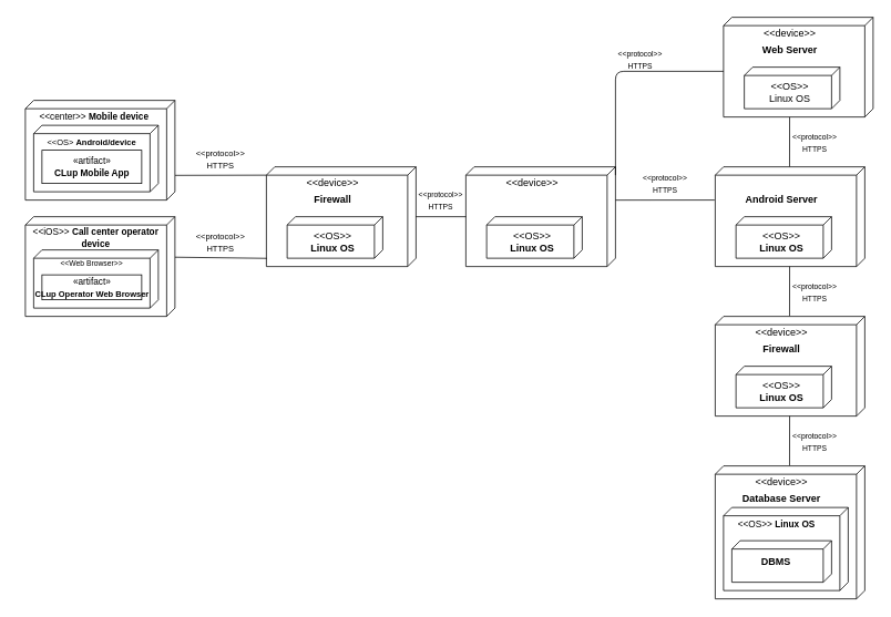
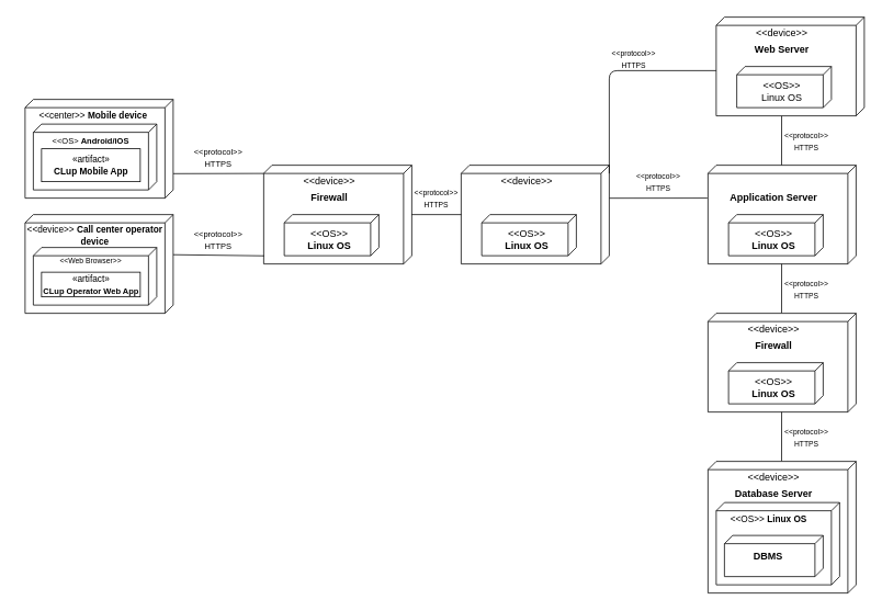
- <mxCell id="5" value="&lt;font style=&quot;font-size: 10px&quot;&gt;&amp;lt;&amp;lt;OS&amp;gt; &lt;b&gt;Android/device&lt;/b&gt;&lt;/font&gt;" style="text;html=1;strokeColor=none;fillColor=none;align=center;verticalAlign=middle;whiteSpace=wrap;rounded=0;" parent="2" vertex="1"><mxGeometry x="10" y="40" width="140" height="20" as="geometry" /></mxCell>
+ <mxCell id="5" value="&lt;font style=&quot;font-size: 10px&quot;&gt;&amp;lt;&amp;lt;OS&amp;gt; &lt;b&gt;Android/iOS&lt;/b&gt;&lt;/font&gt;" style="text;html=1;strokeColor=none;fillColor=none;align=center;verticalAlign=middle;whiteSpace=wrap;rounded=0;" parent="2" vertex="1"><mxGeometry x="10" y="40" width="140" height="20" as="geometry" /></mxCell>
- <mxCell id="29" value="&lt;b&gt;Android Server&lt;/b&gt;" style="text;html=1;strokeColor=none;fillColor=none;align=center;verticalAlign=middle;whiteSpace=wrap;rounded=0;" parent="27" vertex="1"><mxGeometry x="25" y="30" width="110" height="20" as="geometry" /></mxCell>
+ <mxCell id="29" value="&lt;b&gt;Application Server&lt;/b&gt;" style="text;html=1;strokeColor=none;fillColor=none;align=center;verticalAlign=middle;whiteSpace=wrap;rounded=0;" parent="27" vertex="1"><mxGeometry x="25" y="30" width="110" height="20" as="geometry" /></mxCell>
- <mxCell id="69" value="&lt;font style=&quot;font-size: 11px&quot;&gt;&amp;lt;&amp;lt;iOS&amp;gt;&amp;gt; &lt;b&gt;Call center operator device&lt;/b&gt;&lt;/font&gt;" style="text;html=1;strokeColor=none;fillColor=none;align=center;verticalAlign=middle;whiteSpace=wrap;rounded=0;" vertex="1" parent="65"><mxGeometry x="-10" y="20" width="190" height="10" as="geometry" /></mxCell>
+ <mxCell id="69" value="&lt;font style=&quot;font-size: 11px&quot;&gt;&amp;lt;&amp;lt;device&amp;gt;&amp;gt; &lt;b&gt;Call center operator device&lt;/b&gt;&lt;/font&gt;" style="text;html=1;strokeColor=none;fillColor=none;align=center;verticalAlign=middle;whiteSpace=wrap;rounded=0;" vertex="1" parent="65"><mxGeometry x="-10" y="20" width="190" height="10" as="geometry" /></mxCell>
- <mxCell id="70" value="&lt;font&gt;&lt;span style=&quot;font-size: 11px&quot;&gt;«artifact»&lt;/span&gt;&lt;br&gt;&lt;b&gt;&lt;font style=&quot;font-size: 10px&quot;&gt;CLup Operator Web Browser&lt;/font&gt;&lt;/b&gt;&lt;/font&gt;" style="html=1;" vertex="1" parent="65"><mxGeometry x="20" y="70" width="120" height="30" as="geometry" /></mxCell>
+ <mxCell id="70" value="&lt;font&gt;&lt;span style=&quot;font-size: 11px&quot;&gt;«artifact»&lt;/span&gt;&lt;br&gt;&lt;b&gt;&lt;font style=&quot;font-size: 10px&quot;&gt;CLup Operator Web App&lt;/font&gt;&lt;/b&gt;&lt;/font&gt;" style="html=1;" vertex="1" parent="65"><mxGeometry x="20" y="70" width="120" height="30" as="geometry" /></mxCell>
